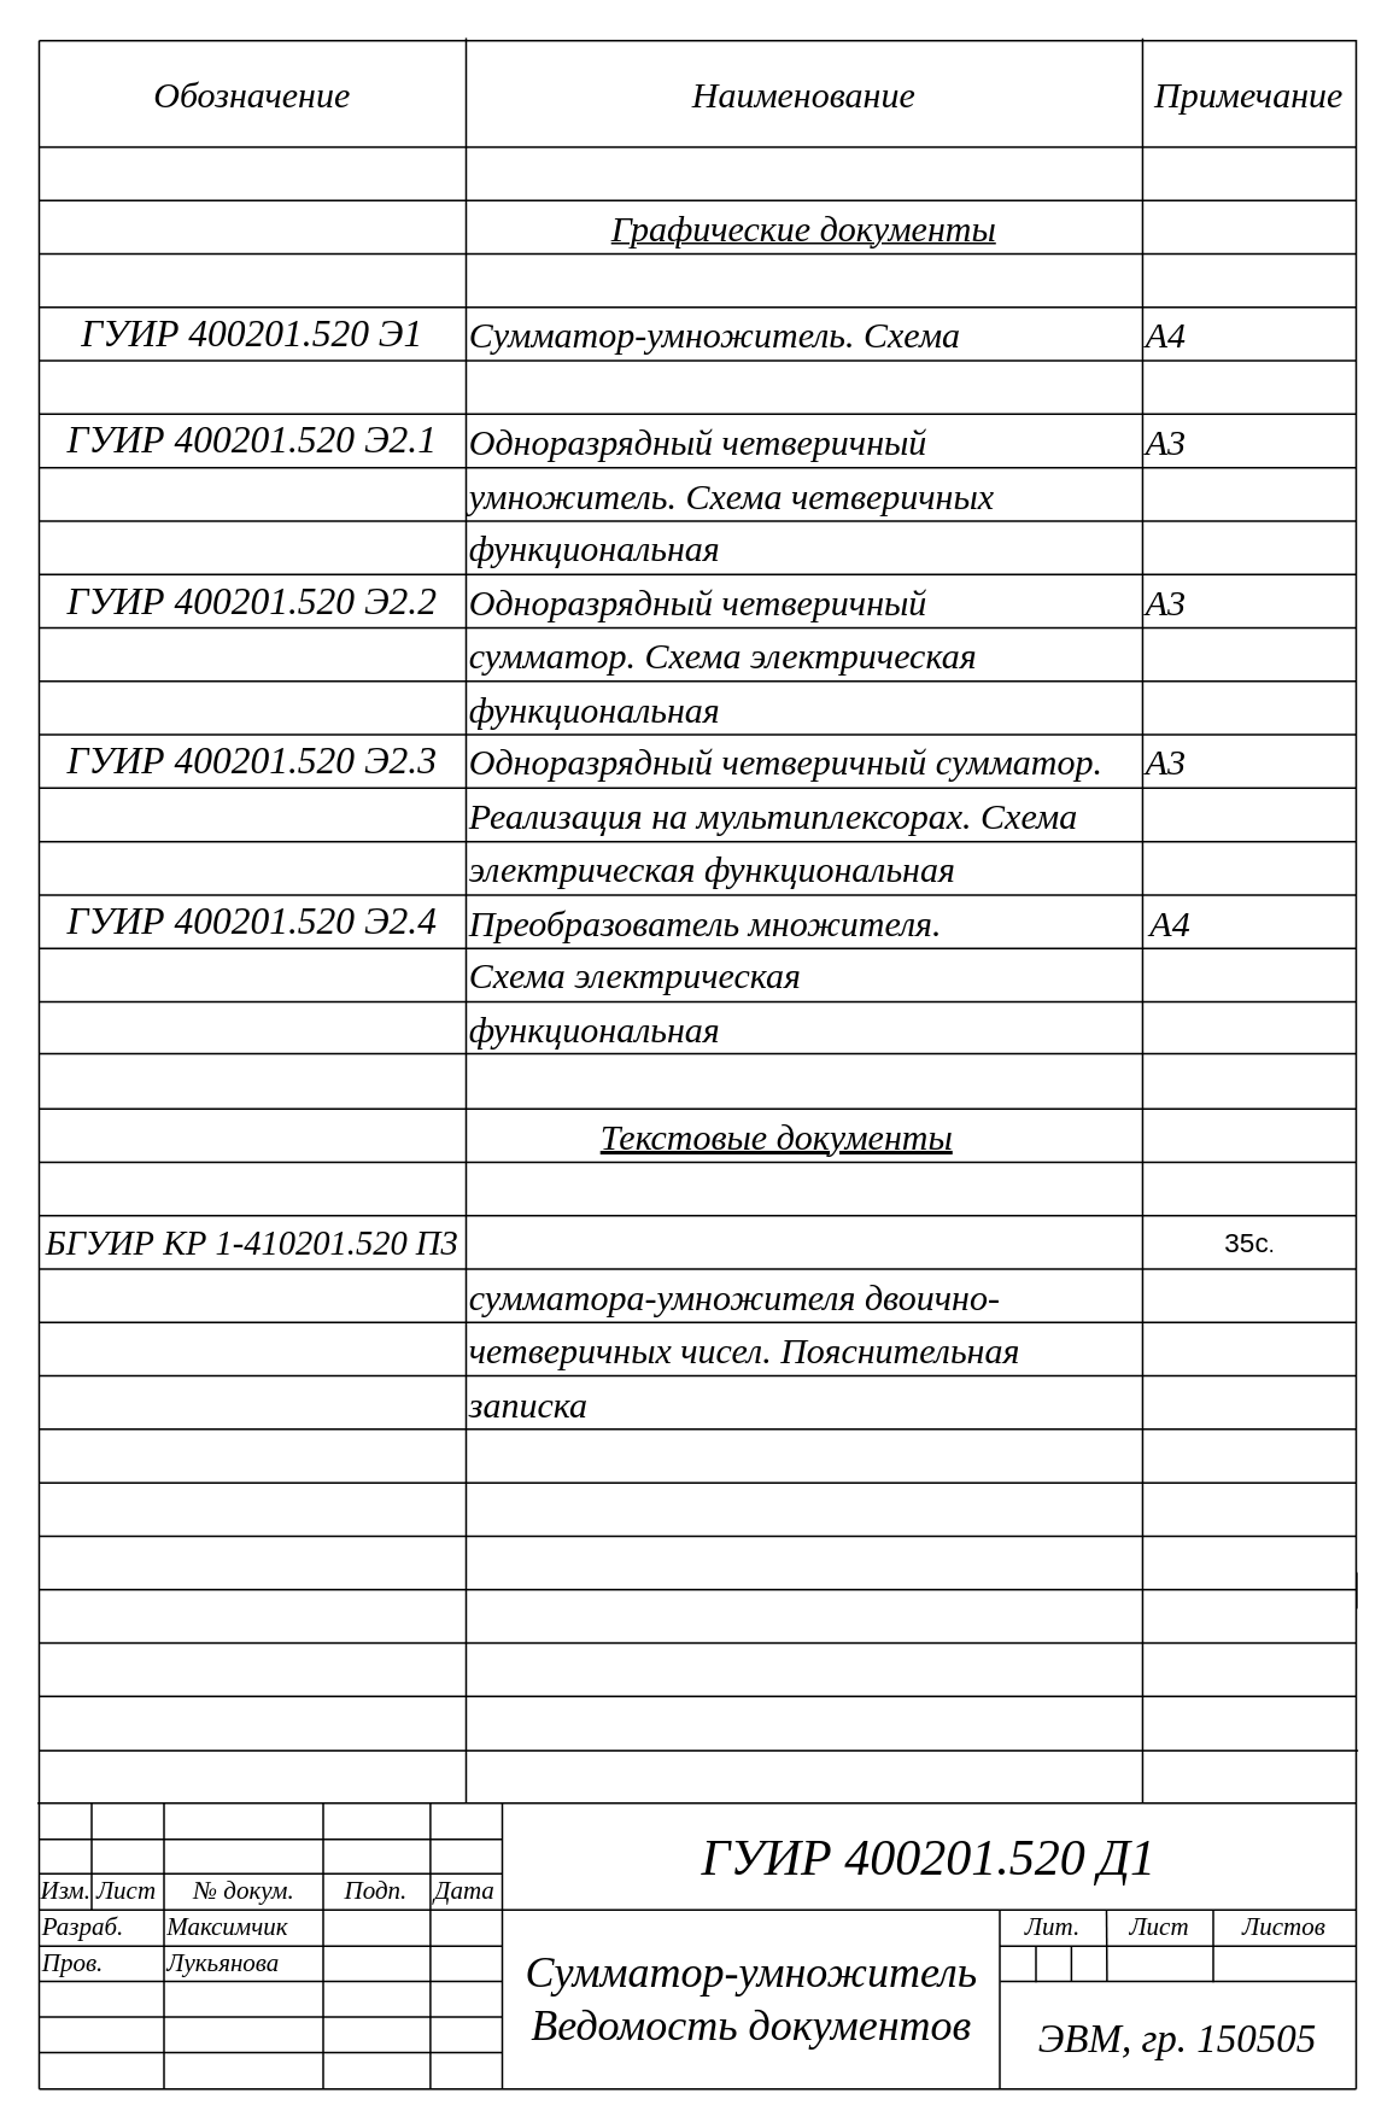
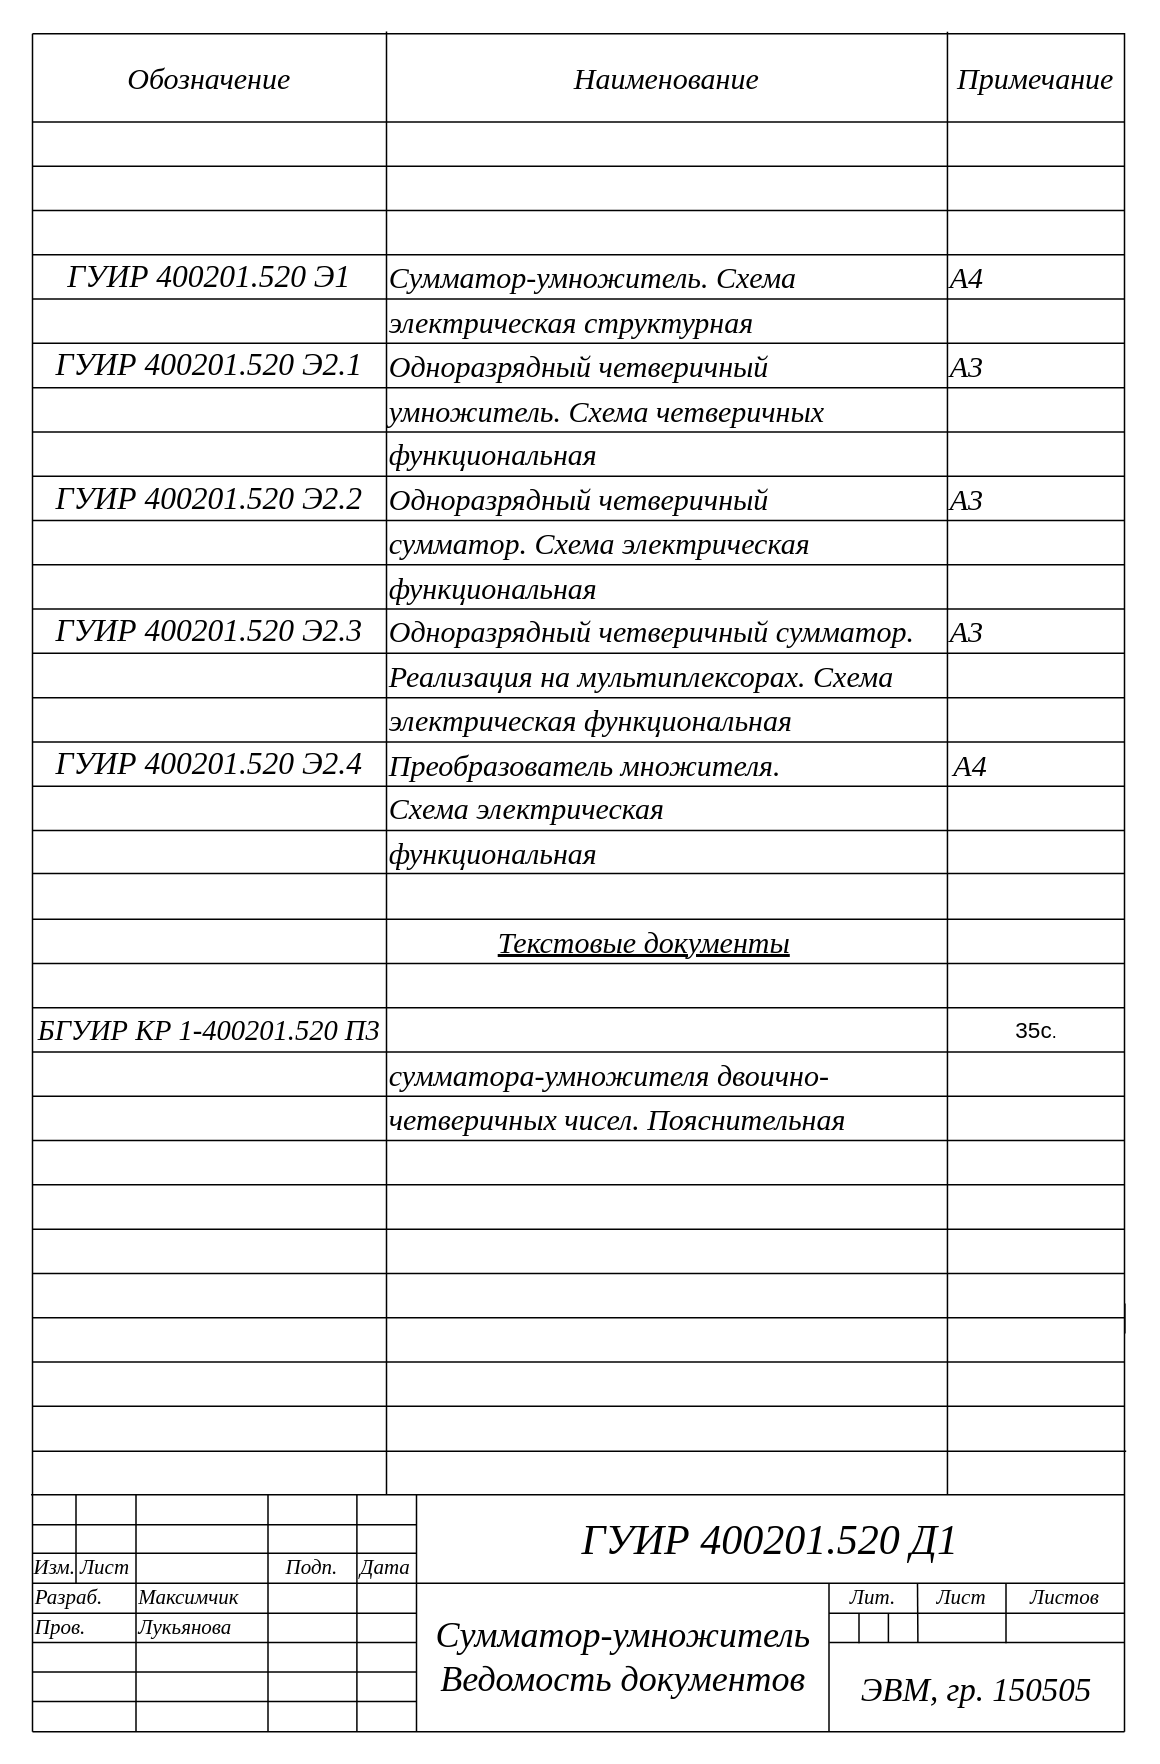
- <mxCell id="76" value="&lt;i&gt;&lt;u&gt;&lt;font style=&quot;font-size: 20px&quot;&gt;Графические документы&lt;/font&gt;&lt;/u&gt;&lt;/i&gt;" style="text;html=1;strokeColor=none;fillColor=none;align=center;verticalAlign=middle;whiteSpace=wrap;rounded=0;fontFamily=Times New Roman;fontSize=14;" parent="1" vertex="1"><mxGeometry x="256.96" y="110.27" width="374.01" height="29.52" as="geometry" /></mxCell>
+ <mxCell id="79" value="&lt;span style=&quot;font-size: 20px&quot;&gt;&lt;i&gt;электрическая структурная&lt;/i&gt;&lt;/span&gt;" style="text;html=1;strokeColor=none;fillColor=none;align=left;verticalAlign=middle;whiteSpace=wrap;rounded=0;fontFamily=Times New Roman;fontSize=14;" parent="1" vertex="1"><mxGeometry x="256.962" y="198.852" width="374.01" height="29.53" as="geometry" /></mxCell>
- <mxCell id="97" value="&lt;span style=&quot;font-size: 21px&quot;&gt;&lt;i style=&quot;font-size: 19px&quot;&gt;БГУИР КР 1-410201.520 П3&lt;/i&gt;&lt;/span&gt;" style="text;html=1;strokeColor=none;fillColor=none;align=center;verticalAlign=middle;whiteSpace=wrap;rounded=0;fontFamily=Times New Roman;fontSize=14;" parent="1" vertex="1"><mxGeometry x="20.712" y="671.293" width="236.22" height="29.53" as="geometry" /></mxCell>
+ <mxCell id="97" value="&lt;span style=&quot;font-size: 21px&quot;&gt;&lt;i style=&quot;font-size: 19px&quot;&gt;БГУИР КР 1-400201.520 П3&lt;/i&gt;&lt;/span&gt;" style="text;html=1;strokeColor=none;fillColor=none;align=center;verticalAlign=middle;whiteSpace=wrap;rounded=0;fontFamily=Times New Roman;fontSize=14;" parent="1" vertex="1"><mxGeometry x="20.712" y="671.293" width="236.22" height="29.53" as="geometry" /></mxCell>
- <mxCell id="100" value="&lt;span style=&quot;font-size: 20px&quot;&gt;&lt;i&gt;записка&lt;/i&gt;&lt;/span&gt;" style="text;html=1;strokeColor=none;fillColor=none;align=left;verticalAlign=middle;whiteSpace=wrap;rounded=0;fontFamily=Times New Roman;fontSize=14;" parent="1" vertex="1"><mxGeometry x="256.945" y="759.855" width="374.01" height="29.53" as="geometry" /></mxCell>
- <mxCell id="32" value="№ докум." style="text;html=1;strokeColor=none;fillColor=none;align=center;verticalAlign=middle;whiteSpace=wrap;rounded=0;fontFamily=Times New Roman;fontSize=14;fontStyle=2" parent="1" vertex="1"><mxGeometry x="89.64" y="1034.81" width="88.57" height="20.32" as="geometry" /></mxCell>
